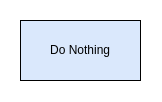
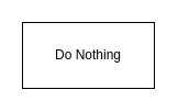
- <mxCell id="2" value="Do Nothing" style="rounded=0;whiteSpace=wrap;html=1;fillColor=#dae8fc;" vertex="1" parent="1"><mxGeometry x="20" y="20" width="120" height="60" as="geometry" /></mxCell>
+ <mxCell id="2" value="Do Nothing" style="rounded=0;whiteSpace=wrap;html=1;" vertex="1" parent="1"><mxGeometry x="20" y="20" width="120" height="60" as="geometry" /></mxCell>
